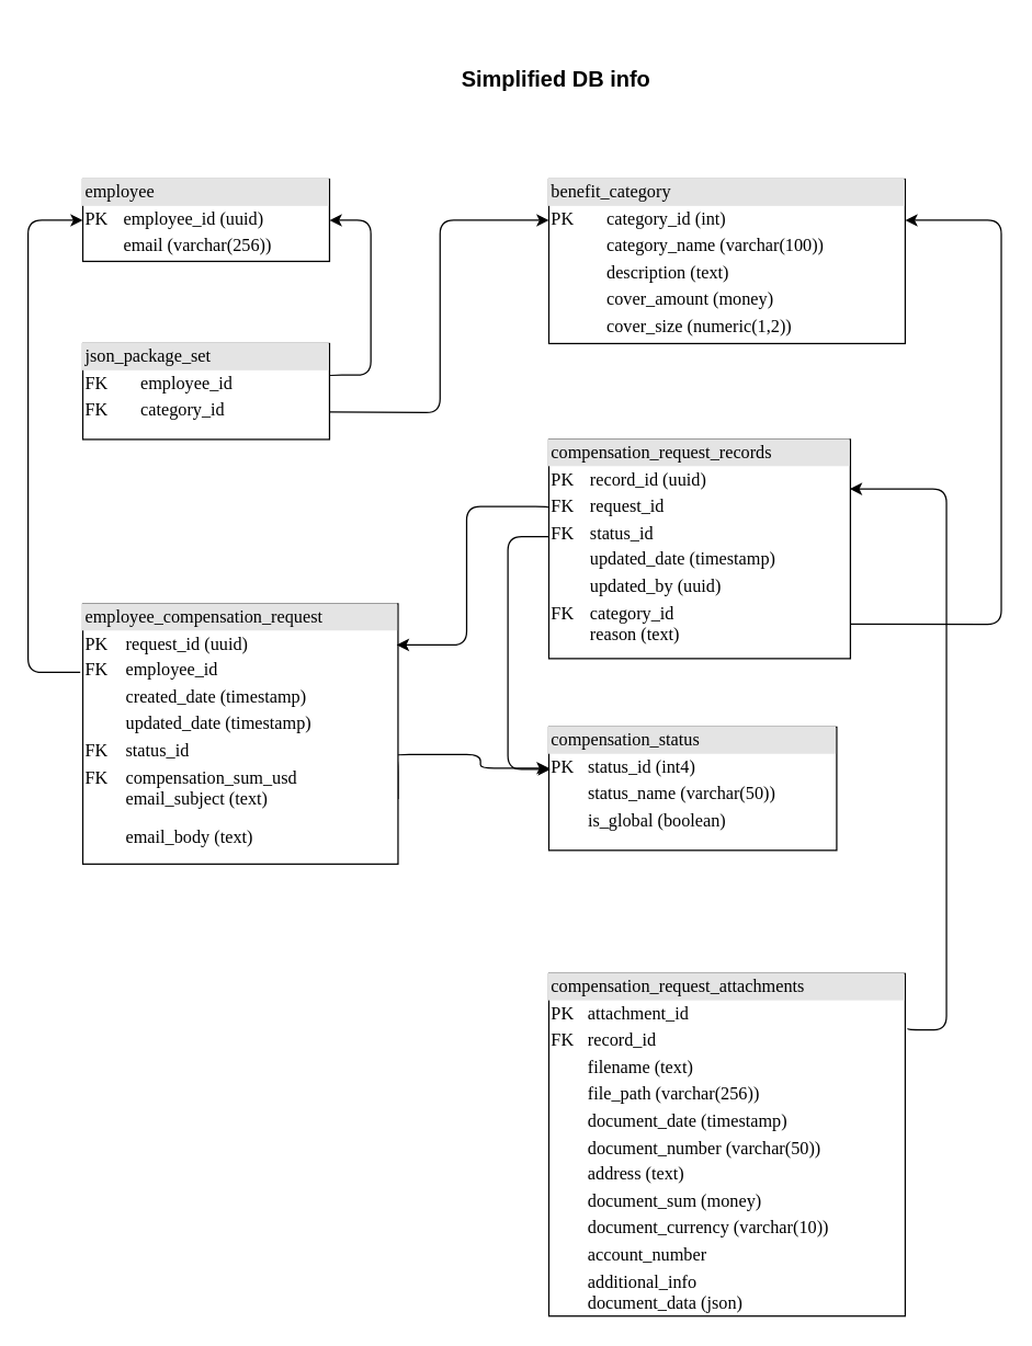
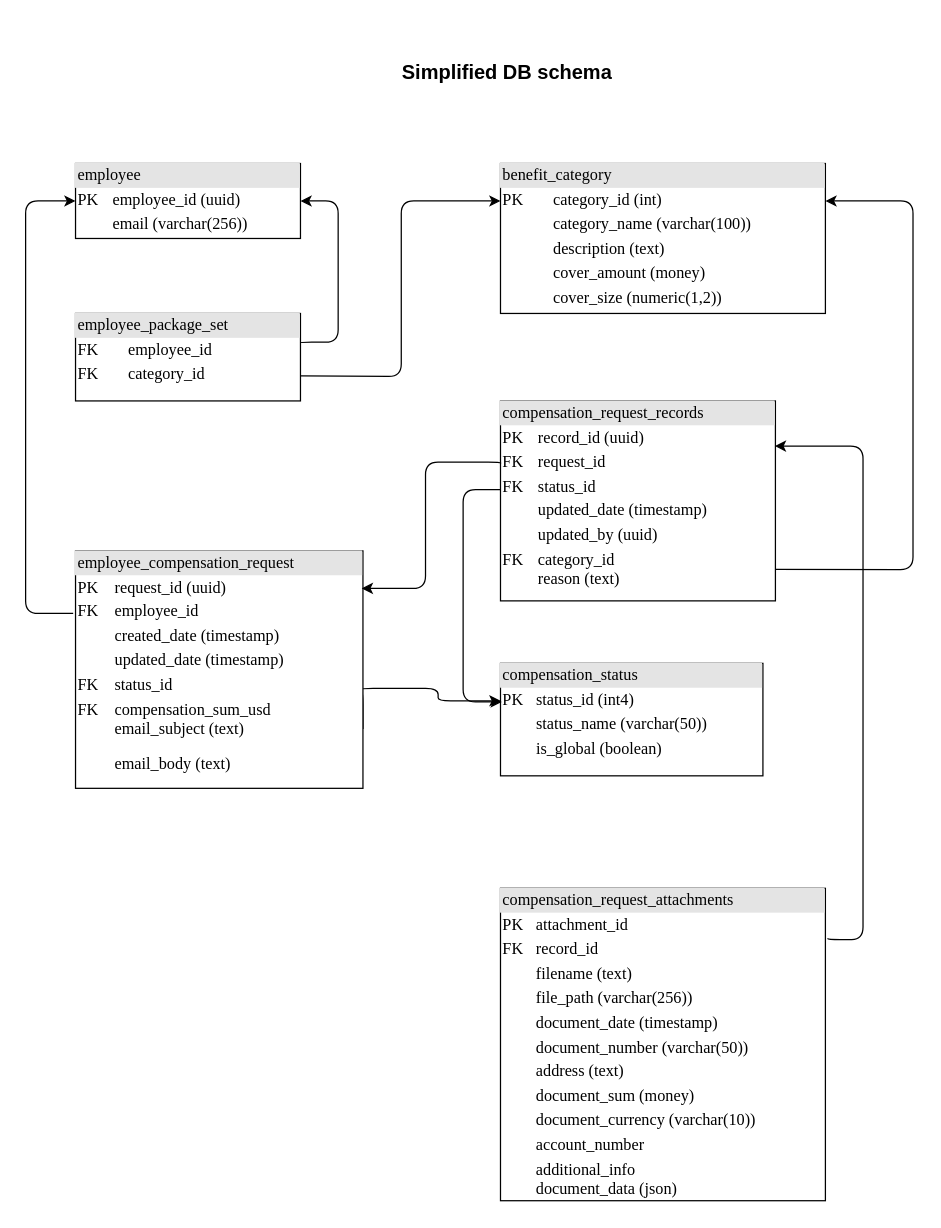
- <mxCell id="18" value="&lt;h1&gt;&lt;font style=&quot;font-size: 16px;&quot;&gt;Simplified DB info&lt;/font&gt;&lt;/h1&gt;" style="text;html=1;align=center;verticalAlign=middle;resizable=0;points=[];autosize=1;strokeColor=none;fillColor=none;" vertex="1" parent="1"><mxGeometry x="310" width="190" height="70" as="geometry" y="20" /></mxCell>
+ <mxCell id="18" value="&lt;h1&gt;&lt;font style=&quot;font-size: 16px;&quot;&gt;Simplified DB schema&lt;/font&gt;&lt;/h1&gt;" style="text;html=1;align=center;verticalAlign=middle;resizable=0;points=[];autosize=1;strokeColor=none;fillColor=none;" vertex="1" parent="1"><mxGeometry x="310" width="190" height="70" as="geometry" y="20" /></mxCell>
- <mxCell id="6" value="&lt;div style=&quot;box-sizing: border-box; width: 100%; background: rgb(228, 228, 228); padding: 2px;&quot;&gt;json_package_set&lt;/div&gt;&lt;table cellspacing=&quot;0&quot; cellpadding=&quot;2&quot; style=&quot;width: 100%;&quot;&gt;&lt;tbody&gt;&lt;tr&gt;&lt;td&gt;FK&lt;/td&gt;&lt;td&gt;employee_id&lt;/td&gt;&lt;/tr&gt;&lt;tr&gt;&lt;td&gt;FK&lt;/td&gt;&lt;td&gt;category_id&lt;/td&gt;&lt;/tr&gt;&lt;/tbody&gt;&lt;/table&gt;" style="verticalAlign=top;align=left;overflow=fill;html=1;rounded=0;shadow=0;comic=0;labelBackgroundColor=none;strokeWidth=1;fontFamily=Verdana;fontSize=13;" parent="2" vertex="1"><mxGeometry x="39.94" y="120" width="180" height="70" as="geometry" /></mxCell>
+ <mxCell id="6" value="&lt;div style=&quot;box-sizing: border-box; width: 100%; background: rgb(228, 228, 228); padding: 2px;&quot;&gt;employee_package_set&lt;/div&gt;&lt;table cellspacing=&quot;0&quot; cellpadding=&quot;2&quot; style=&quot;width: 100%;&quot;&gt;&lt;tbody&gt;&lt;tr&gt;&lt;td&gt;FK&lt;/td&gt;&lt;td&gt;employee_id&lt;/td&gt;&lt;/tr&gt;&lt;tr&gt;&lt;td&gt;FK&lt;/td&gt;&lt;td&gt;category_id&lt;/td&gt;&lt;/tr&gt;&lt;/tbody&gt;&lt;/table&gt;" style="verticalAlign=top;align=left;overflow=fill;html=1;rounded=0;shadow=0;comic=0;labelBackgroundColor=none;strokeWidth=1;fontFamily=Verdana;fontSize=13;" parent="2" vertex="1"><mxGeometry x="39.94" y="120" width="180" height="70" as="geometry" /></mxCell>
